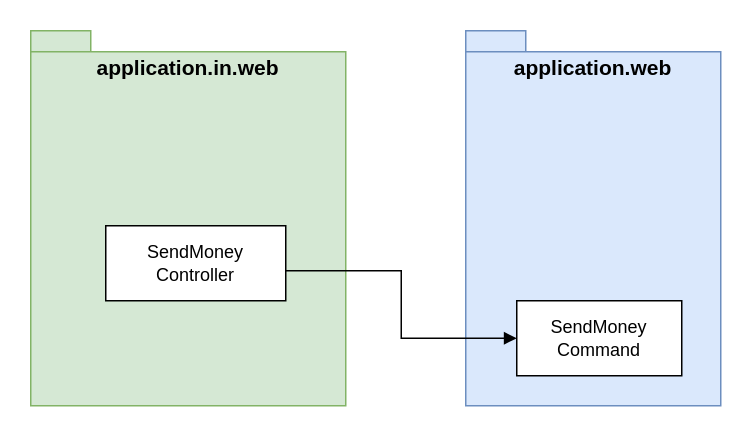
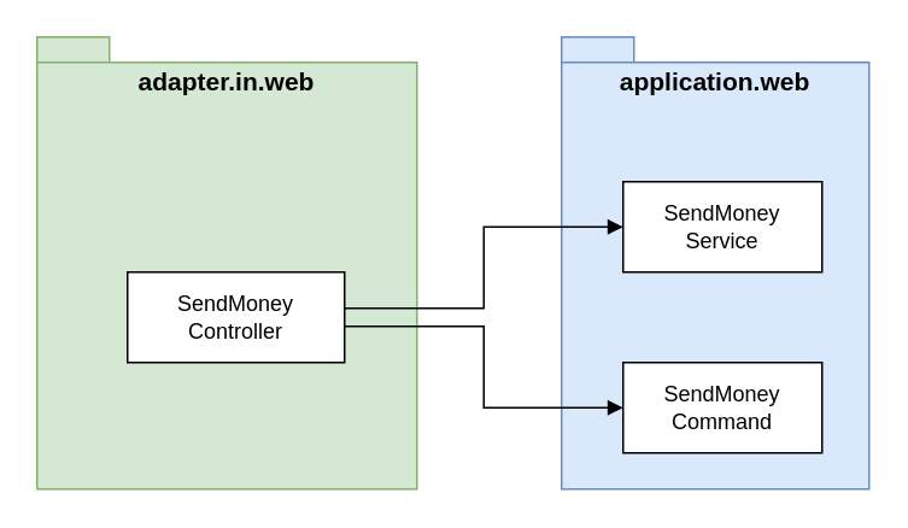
- <mxCell id="2" value="application.in.web" style="shape=folder;fontStyle=1;spacingTop=10;tabWidth=40;tabHeight=14;tabPosition=left;html=1;whiteSpace=wrap;verticalAlign=top;horizontal=1;fontSize=14;fillColor=#d5e8d4;strokeColor=#82b366;" vertex="1" parent="1"><mxGeometry x="20" y="20" width="210" height="250" as="geometry" /></mxCell>
+ <mxCell id="2" value="adapter.in.web" style="shape=folder;fontStyle=1;spacingTop=10;tabWidth=40;tabHeight=14;tabPosition=left;html=1;whiteSpace=wrap;verticalAlign=top;horizontal=1;fontSize=14;fillColor=#d5e8d4;strokeColor=#82b366;" vertex="1" parent="1"><mxGeometry x="20" y="20" width="210" height="250" as="geometry" /></mxCell>
+ <mxCell id="5" value="SendMoney&lt;div&gt;Service&lt;/div&gt;" style="rounded=0;whiteSpace=wrap;html=1;" vertex="1" parent="1"><mxGeometry x="344" y="100" width="110" height="50" as="geometry" /></mxCell>
+ <mxCell id="7" style="edgeStyle=orthogonalEdgeStyle;rounded=0;orthogonalLoop=1;jettySize=auto;html=1;entryX=0;entryY=0.5;entryDx=0;entryDy=0;endArrow=block;endFill=1;" edge="1" parent="1" source="3" target="5"><mxGeometry relative="1" as="geometry"><Array as="points"><mxPoint x="267" y="170" /><mxPoint x="267" y="125" /></Array></mxGeometry></mxCell>
